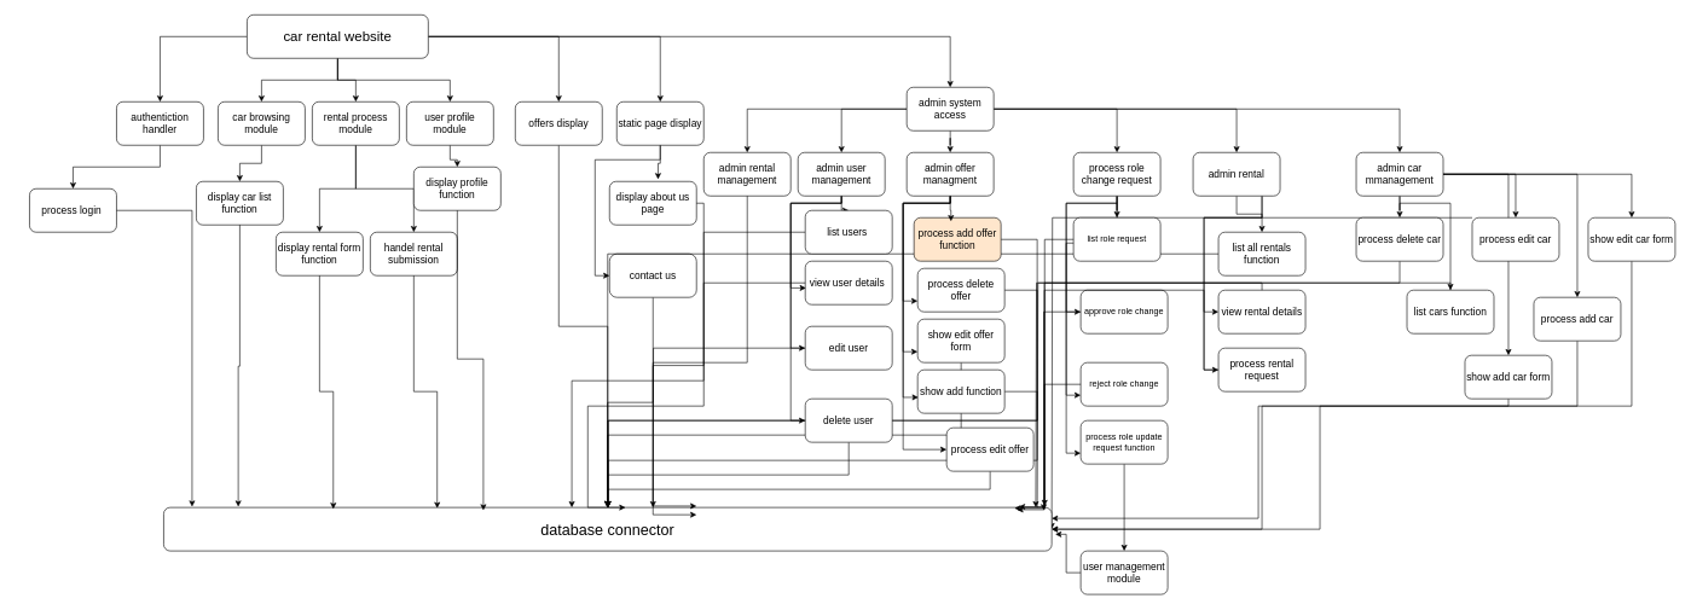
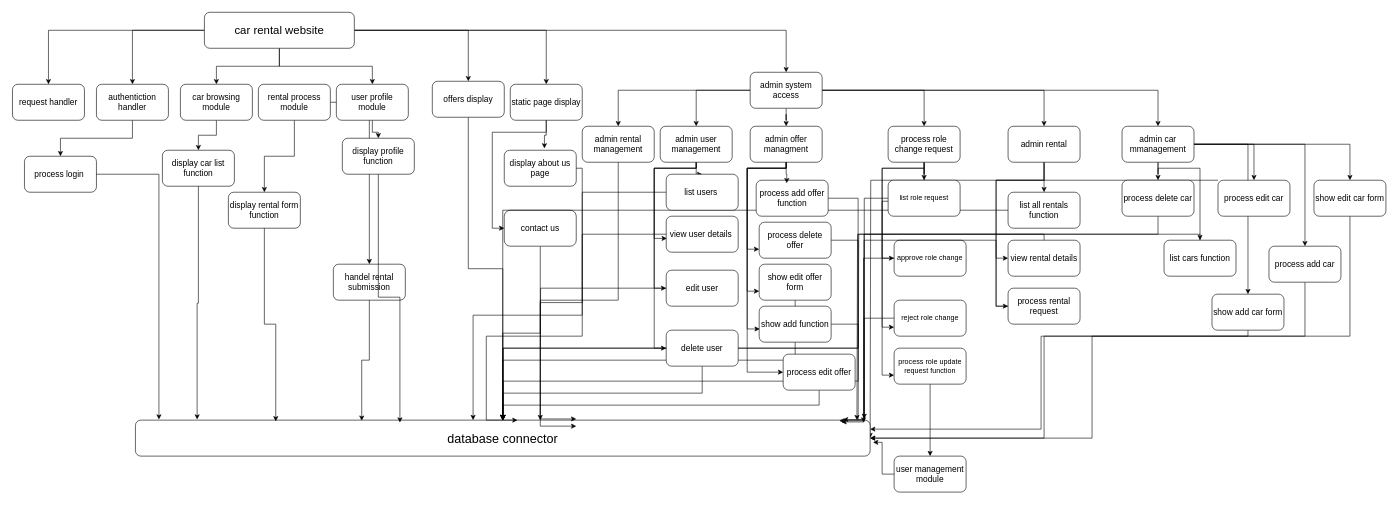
+ <mxCell id="2" style="edgeStyle=orthogonalEdgeStyle;rounded=0;orthogonalLoop=1;jettySize=auto;html=1;entryX=0.5;entryY=0;entryDx=0;entryDy=0;" edge="1" parent="1" source="10" target="21"><mxGeometry relative="1" as="geometry" /></mxCell>
- <mxCell id="5" style="edgeStyle=orthogonalEdgeStyle;rounded=0;orthogonalLoop=1;jettySize=auto;html=1;entryX=0.5;entryY=0;entryDx=0;entryDy=0;" edge="1" parent="1" source="10" target="20"><mxGeometry relative="1" as="geometry" /></mxCell>
+ <mxCell id="21" value="&lt;font style=&quot;font-size: 14px;&quot;&gt;request handler&lt;/font&gt;" style="rounded=1;whiteSpace=wrap;html=1;" vertex="1" parent="1"><mxGeometry x="20" y="140" width="120" height="60" as="geometry" /></mxCell>
- <mxCell id="25" value="&lt;font style=&quot;font-size: 14px;&quot;&gt;offers display&lt;/font&gt;" style="rounded=1;whiteSpace=wrap;html=1;" vertex="1" parent="1"><mxGeometry x="710" y="140" width="120" height="60" as="geometry" /></mxCell>
+ <mxCell id="25" value="&lt;font style=&quot;font-size: 14px;&quot;&gt;offers display&lt;/font&gt;" style="rounded=1;whiteSpace=wrap;html=1;" vertex="1" parent="1"><mxGeometry x="720" y="135" width="120" height="60" as="geometry" /></mxCell>
- <mxCell id="58" value="&lt;font style=&quot;font-size: 14px;&quot;&gt;admin rental&lt;/font&gt;" style="rounded=1;whiteSpace=wrap;html=1;" vertex="1" parent="1"><mxGeometry x="1645" y="210" width="120" height="60" as="geometry" /></mxCell>
+ <mxCell id="58" value="&lt;font style=&quot;font-size: 14px;&quot;&gt;admin rental&lt;/font&gt;" style="rounded=1;whiteSpace=wrap;html=1;" vertex="1" parent="1"><mxGeometry x="1680" y="210" width="120" height="60" as="geometry" /></mxCell>
- <mxCell id="73" value="&lt;font style=&quot;font-size: 14px;&quot;&gt;process add offer function&lt;/font&gt;" style="rounded=1;whiteSpace=wrap;html=1;fillColor=#ffe6cc;" vertex="1" parent="1"><mxGeometry x="1260" y="300" width="120" height="60" as="geometry" /></mxCell>
+ <mxCell id="73" value="&lt;font style=&quot;font-size: 14px;&quot;&gt;process add offer function&lt;/font&gt;" style="rounded=1;whiteSpace=wrap;html=1;" vertex="1" parent="1"><mxGeometry x="1260" y="300" width="120" height="60" as="geometry" /></mxCell>
- <mxCell id="35" value="&lt;font style=&quot;font-size: 14px;&quot;&gt;handel rental submission&lt;/font&gt;" style="rounded=1;whiteSpace=wrap;html=1;" vertex="1" parent="1"><mxGeometry x="510" y="320" width="120" height="60" as="geometry" /></mxCell>
+ <mxCell id="35" value="&lt;font style=&quot;font-size: 14px;&quot;&gt;handel rental submission&lt;/font&gt;" style="rounded=1;whiteSpace=wrap;html=1;" vertex="1" parent="1"><mxGeometry x="555" y="440" width="120" height="60" as="geometry" /></mxCell>
